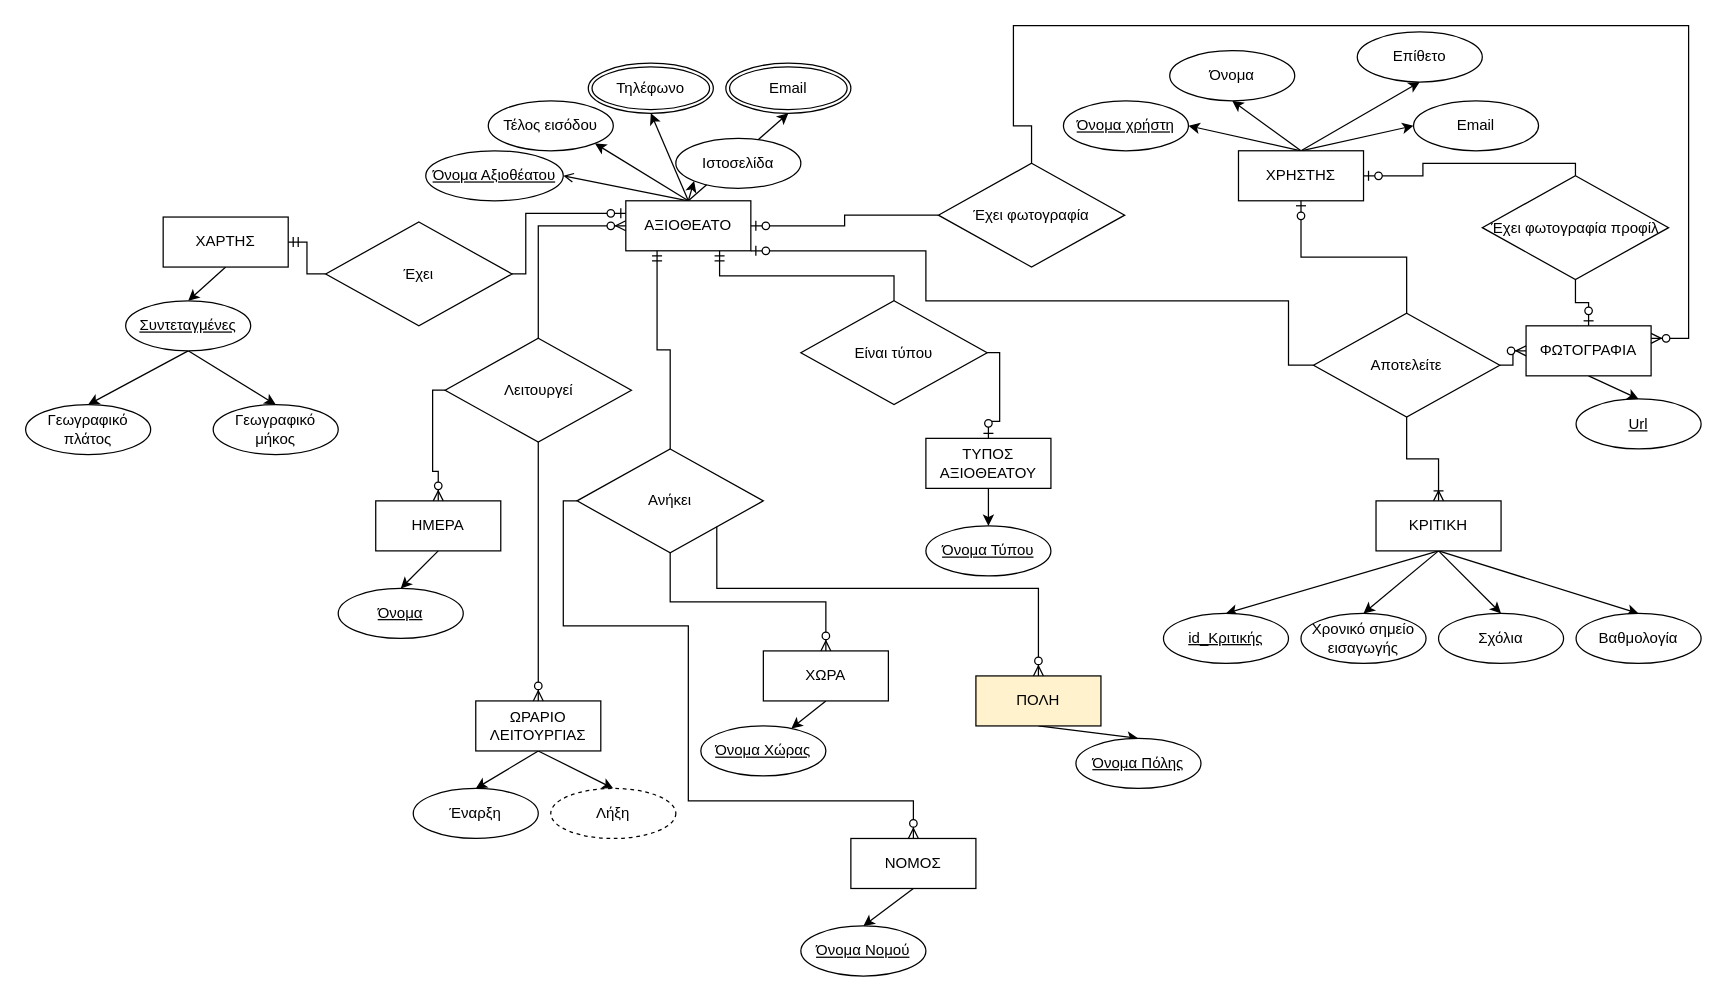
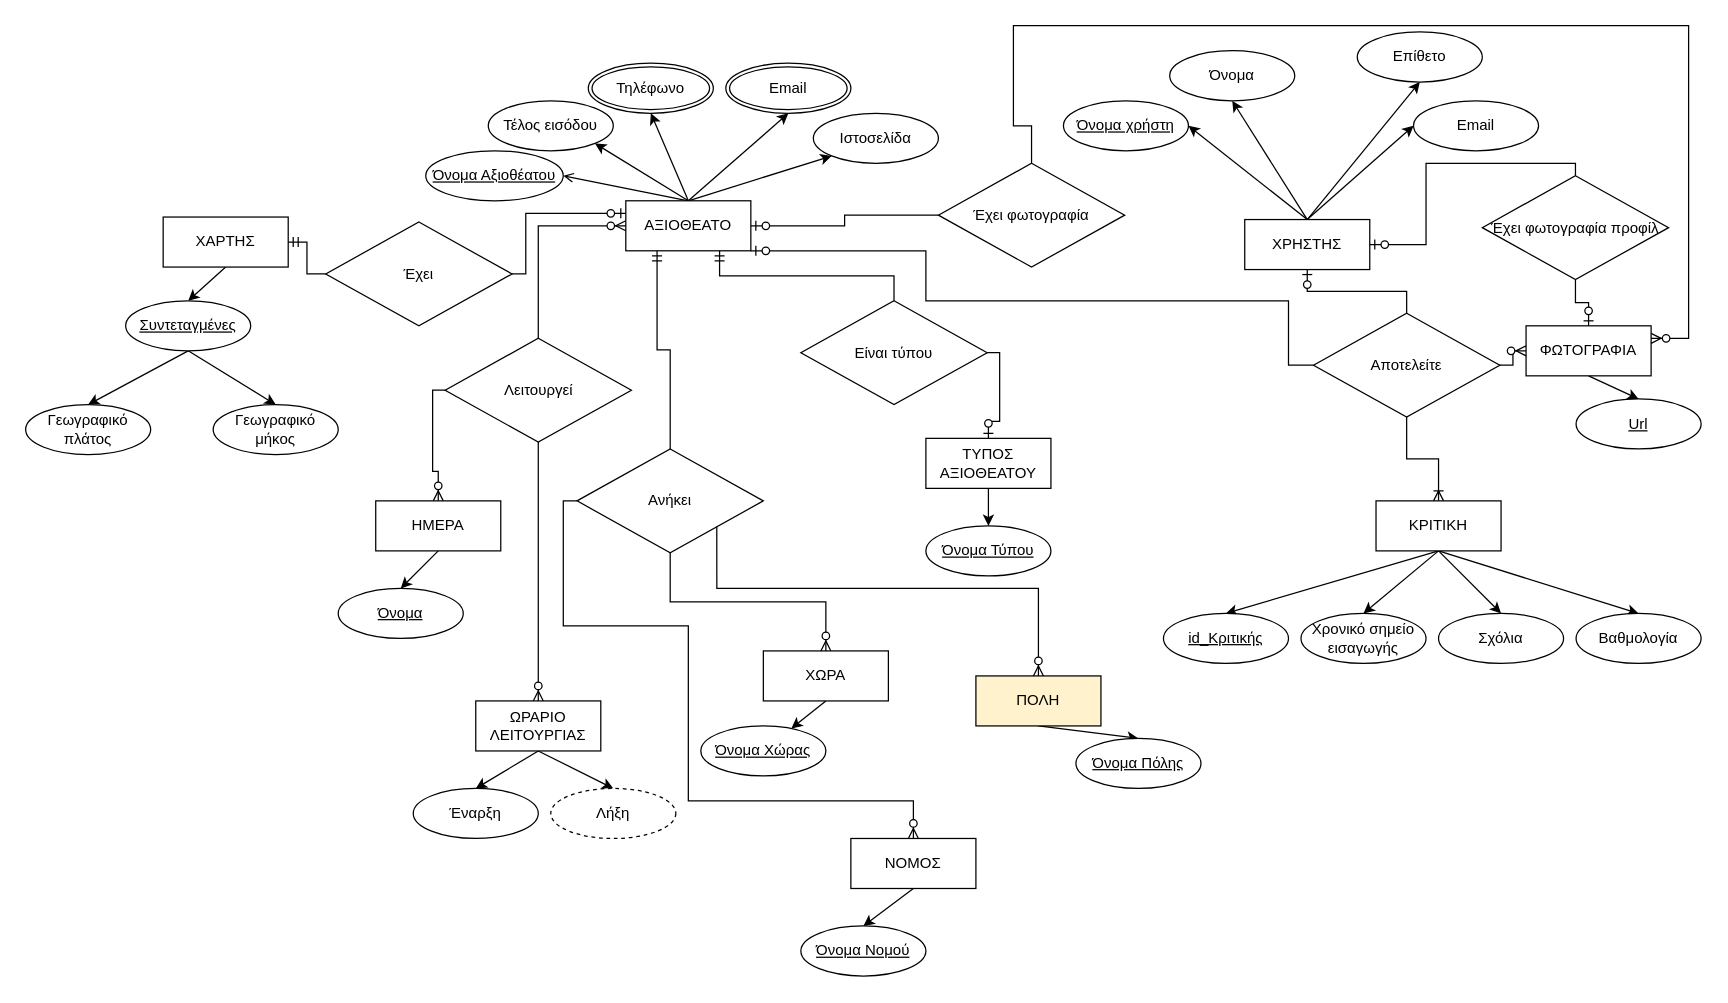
- <mxCell id="54" value="Ιστοσελίδα" style="ellipse;whiteSpace=wrap;html=1;align=center;" parent="1" vertex="1"><mxGeometry x="540" y="110" width="100" height="40" as="geometry" /></mxCell>
+ <mxCell id="54" value="Ιστοσελίδα" style="ellipse;whiteSpace=wrap;html=1;align=center;" parent="1" vertex="1"><mxGeometry x="650" y="90" width="100" height="40" as="geometry" /></mxCell>
- <mxCell id="24" value="ΧΡΗΣΤΗΣ" style="whiteSpace=wrap;html=1;align=center;" parent="1" vertex="1"><mxGeometry x="990" y="120" width="100" height="40" as="geometry" /></mxCell>
+ <mxCell id="24" value="ΧΡΗΣΤΗΣ" style="whiteSpace=wrap;html=1;align=center;" parent="1" vertex="1"><mxGeometry x="995" y="175" width="100" height="40" as="geometry" /></mxCell>
